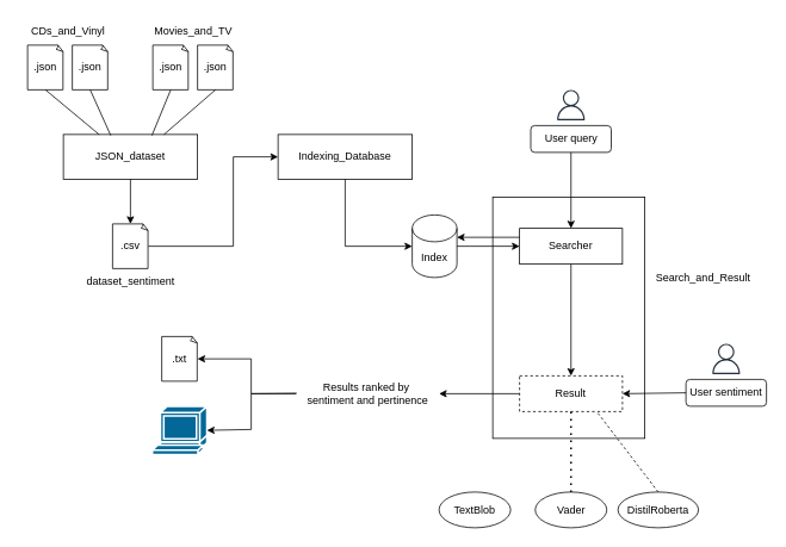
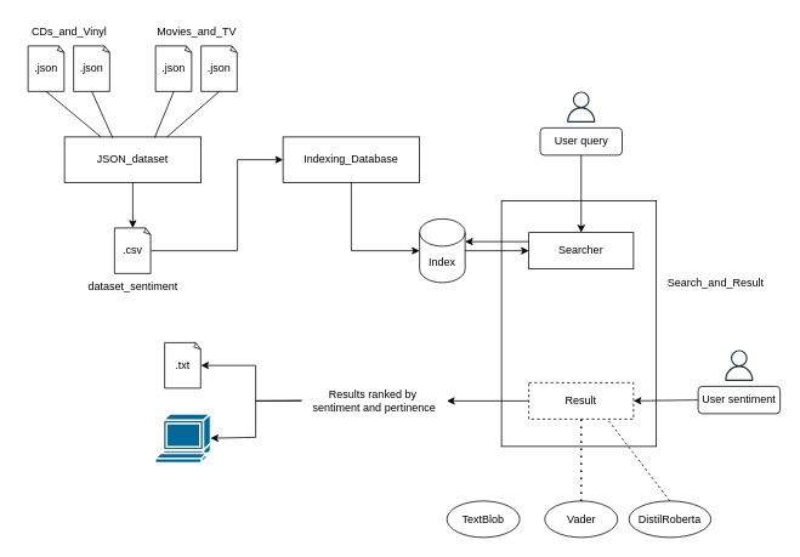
- <mxCell id="29" value="" style="endArrow=classic;html=1;rounded=0;entryX=0.5;entryY=0;entryDx=0;entryDy=0;exitX=0.5;exitY=1;exitDx=0;exitDy=0;" edge="1" parent="1" source="23" target="28"><mxGeometry width="50" height="50" relative="1" as="geometry"><mxPoint x="400" y="400" as="sourcePoint" /><mxPoint x="450" y="350" as="targetPoint" /></mxGeometry></mxCell>
